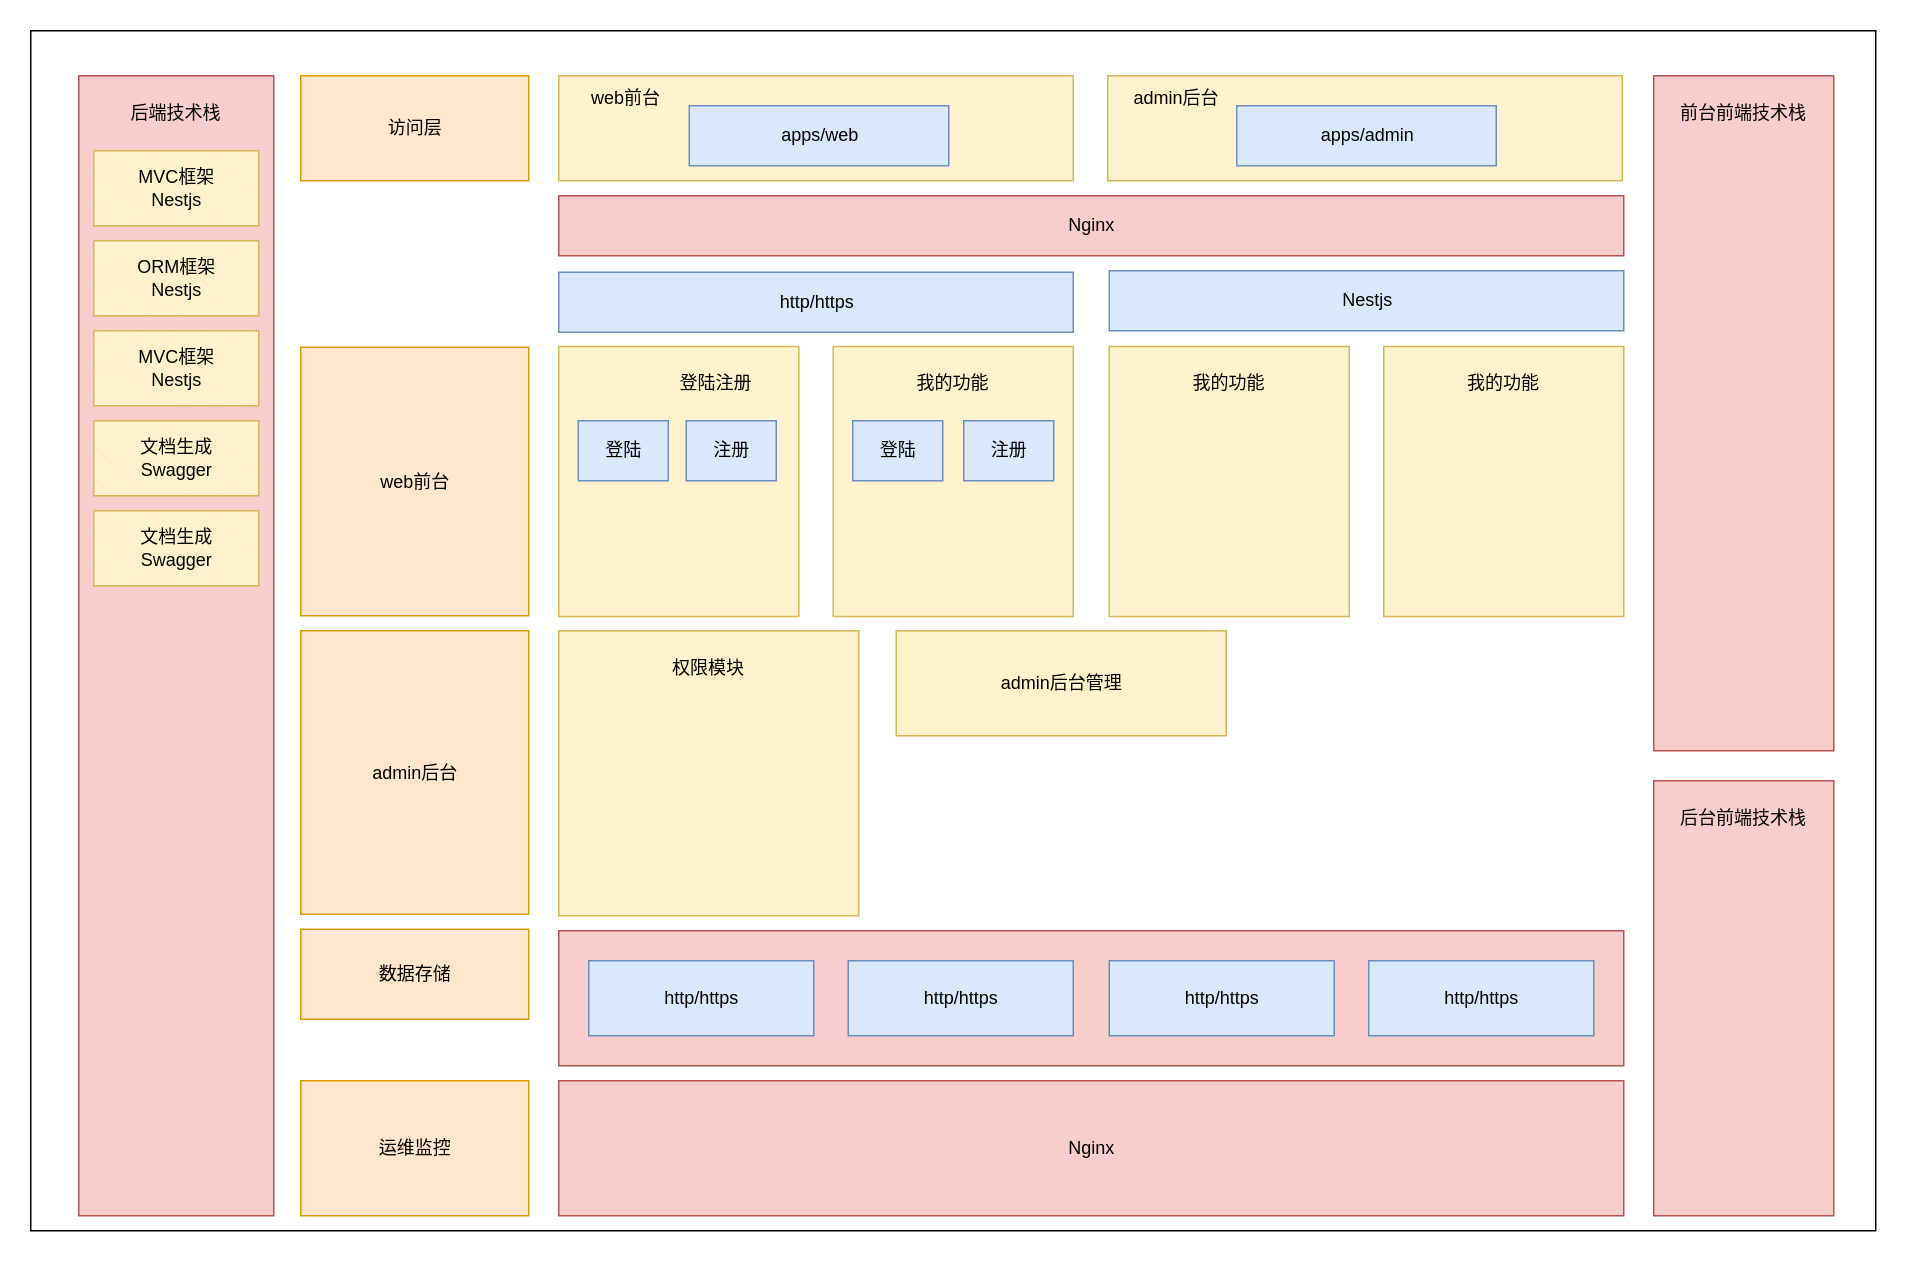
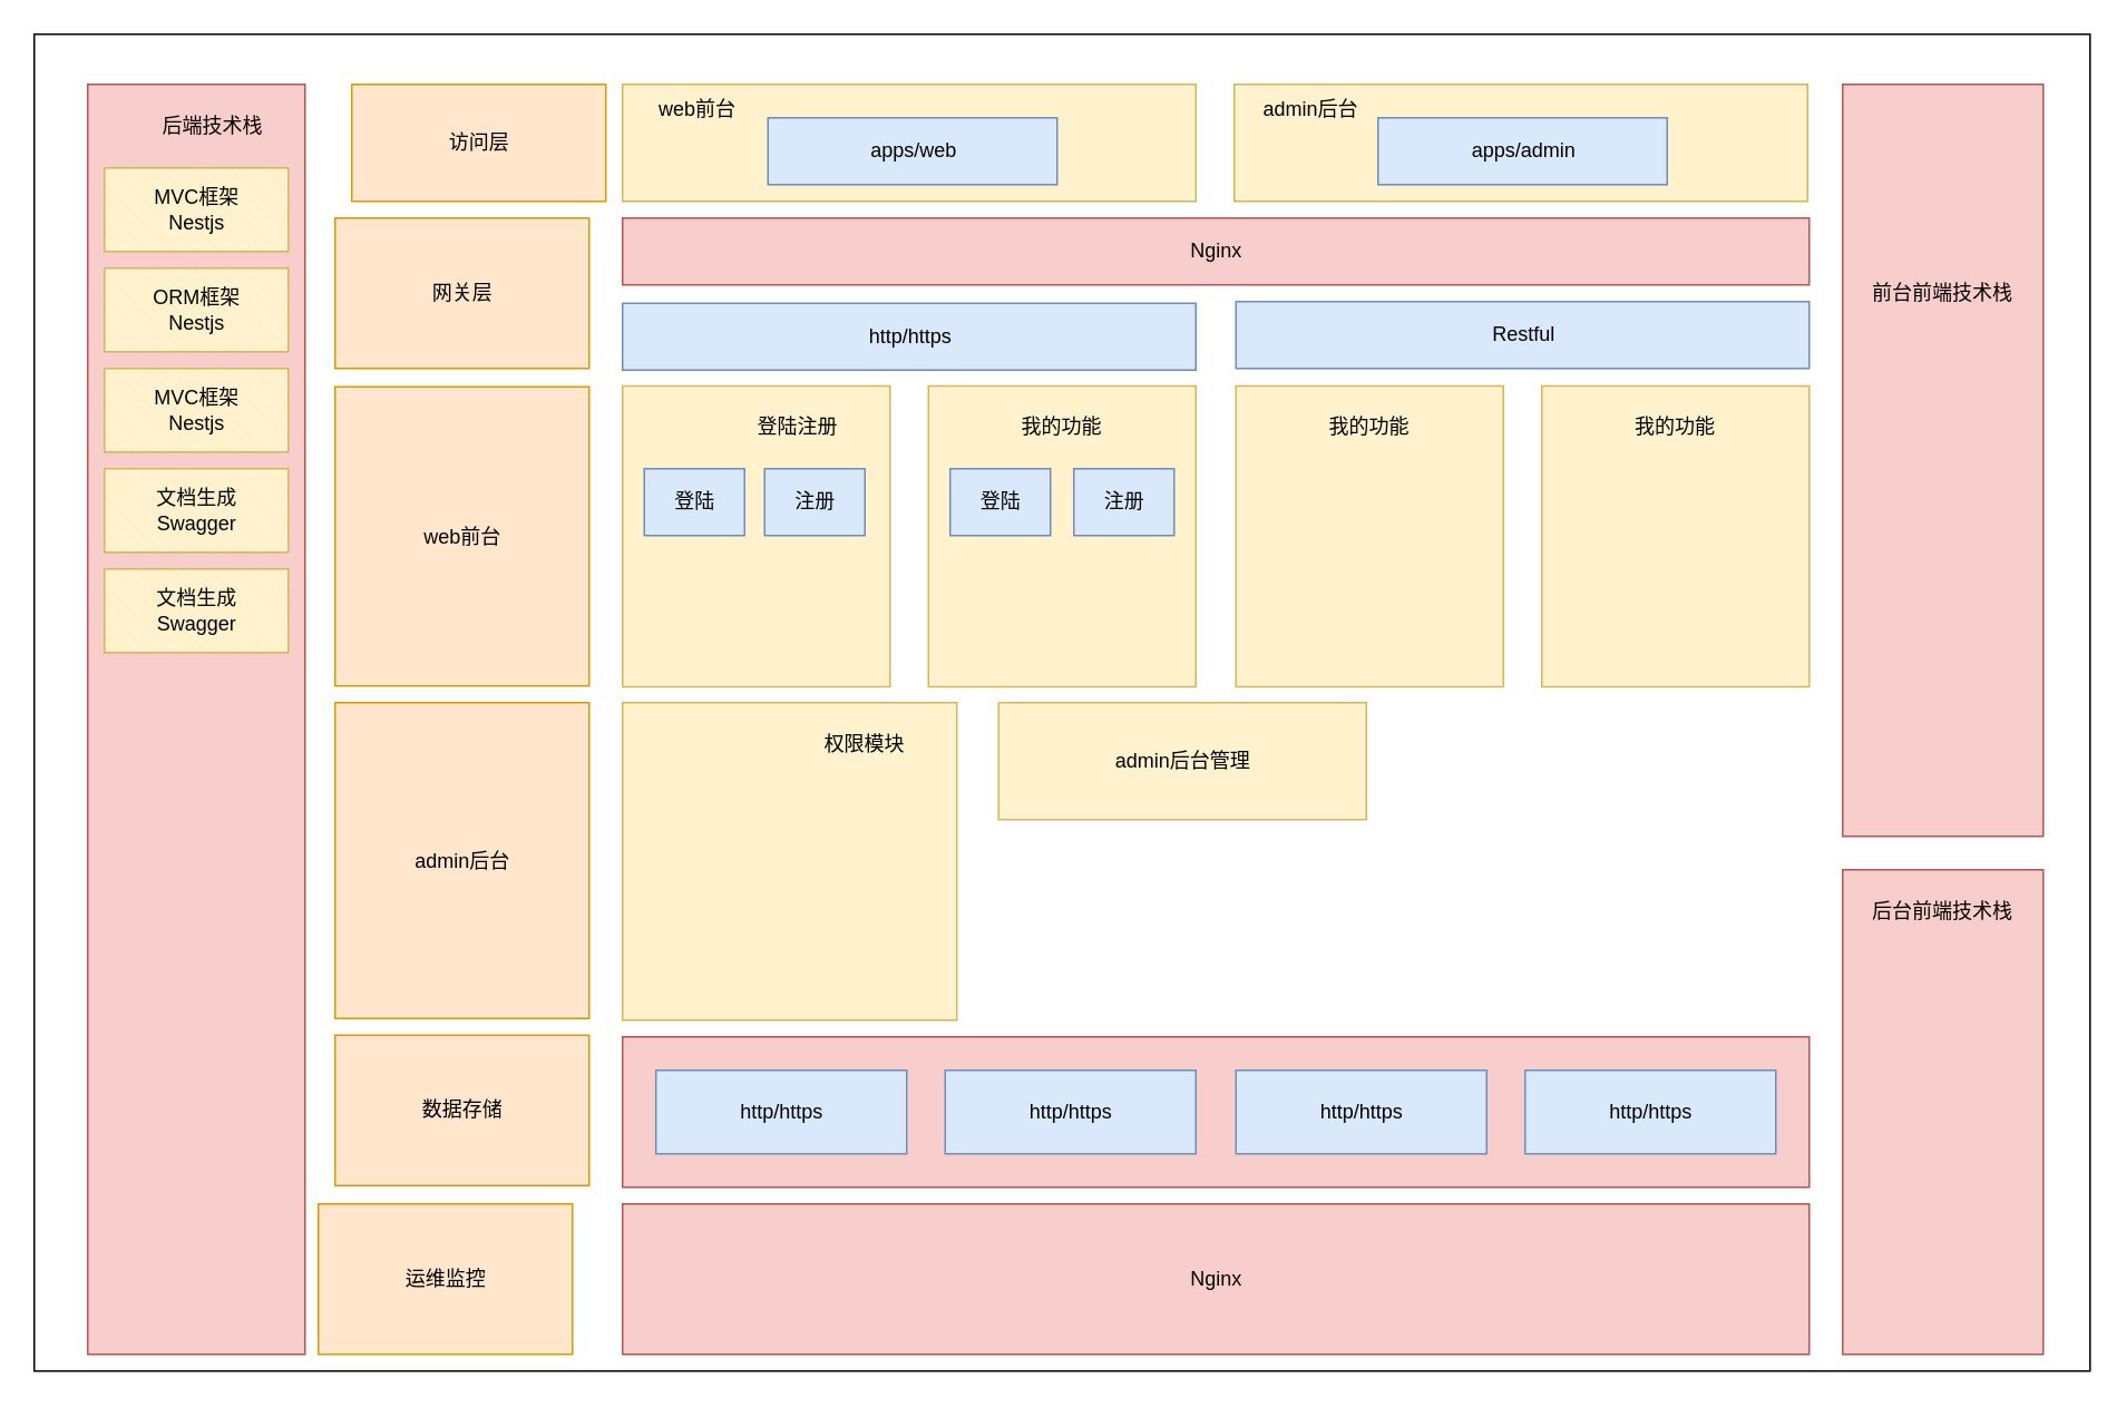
- <mxCell id="18" value="后端技术栈" style="text;strokeColor=none;align=center;fillColor=none;html=1;verticalAlign=middle;whiteSpace=wrap;rounded=0;" vertex="1" parent="1"><mxGeometry x="72" y="60" width="90" height="30" as="geometry" /></mxCell>
+ <mxCell id="18" value="后端技术栈" style="text;strokeColor=none;align=center;fillColor=none;html=1;verticalAlign=middle;whiteSpace=wrap;rounded=0;" vertex="1" parent="1"><mxGeometry x="82" y="60" width="90" height="30" as="geometry" /></mxCell>
- <mxCell id="16" value="前台前端技术栈" style="text;strokeColor=none;align=center;fillColor=none;html=1;verticalAlign=middle;whiteSpace=wrap;rounded=0;" vertex="1" parent="1"><mxGeometry x="1117" y="60" width="90" height="30" as="geometry" /></mxCell>
+ <mxCell id="16" value="前台前端技术栈" style="text;strokeColor=none;align=center;fillColor=none;html=1;verticalAlign=middle;whiteSpace=wrap;rounded=0;" vertex="1" parent="1"><mxGeometry x="1117" y="160" width="90" height="30" as="geometry" /></mxCell>
- <mxCell id="6" value="访问层" style="verticalLabelPosition=middle;verticalAlign=middle;html=1;shape=mxgraph.basic.rect;fillColor2=none;strokeWidth=1;size=20;indent=5;labelPosition=center;align=center;fillColor=#ffe6cc;strokeColor=#d79b00;" vertex="1" parent="1"><mxGeometry x="200" y="50" width="152" height="70" as="geometry" /></mxCell>
+ <mxCell id="6" value="访问层" style="verticalLabelPosition=middle;verticalAlign=middle;html=1;shape=mxgraph.basic.rect;fillColor2=none;strokeWidth=1;size=20;indent=5;labelPosition=center;align=center;fillColor=#ffe6cc;strokeColor=#d79b00;" vertex="1" parent="1"><mxGeometry x="210" y="50" width="152" height="70" as="geometry" /></mxCell>
+ <mxCell id="9" value="网关层" style="verticalLabelPosition=middle;verticalAlign=middle;html=1;shape=mxgraph.basic.rect;fillColor2=none;strokeWidth=1;size=20;indent=5;labelPosition=center;align=center;fillColor=#ffe6cc;strokeColor=#d79b00;" vertex="1" parent="1"><mxGeometry x="200" y="130" width="152" height="90" as="geometry" /></mxCell>
- <mxCell id="15" value="Nestjs" style="verticalLabelPosition=middle;verticalAlign=middle;html=1;shape=mxgraph.basic.rect;fillColor2=none;strokeWidth=1;size=20;indent=5;labelPosition=center;align=center;fillColor=#dae8fc;strokeColor=#6c8ebf;" vertex="1" parent="1"><mxGeometry x="739" y="180" width="343" height="40" as="geometry" /></mxCell>
+ <mxCell id="15" value="Restful" style="verticalLabelPosition=middle;verticalAlign=middle;html=1;shape=mxgraph.basic.rect;fillColor2=none;strokeWidth=1;size=20;indent=5;labelPosition=center;align=center;fillColor=#dae8fc;strokeColor=#6c8ebf;" vertex="1" parent="1"><mxGeometry x="739" y="180" width="343" height="40" as="geometry" /></mxCell>
- <mxCell id="35" value="权限模块" style="text;strokeColor=none;align=center;fillColor=none;html=1;verticalAlign=middle;whiteSpace=wrap;rounded=0;" vertex="1" parent="1"><mxGeometry x="442" y="430" width="60" height="30" as="geometry" /></mxCell>
+ <mxCell id="35" value="权限模块" style="text;strokeColor=none;align=center;fillColor=none;html=1;verticalAlign=middle;whiteSpace=wrap;rounded=0;" vertex="1" parent="1"><mxGeometry x="487" y="430" width="60" height="30" as="geometry" /></mxCell>
- <mxCell id="12" value="数据存储" style="verticalLabelPosition=middle;verticalAlign=middle;html=1;shape=mxgraph.basic.rect;fillColor2=none;strokeWidth=1;size=20;indent=5;labelPosition=center;align=center;fillColor=#ffe6cc;strokeColor=#d79b00;" vertex="1" parent="1"><mxGeometry x="200" y="619" width="152" height="60" as="geometry" /></mxCell>
+ <mxCell id="12" value="数据存储" style="verticalLabelPosition=middle;verticalAlign=middle;html=1;shape=mxgraph.basic.rect;fillColor2=none;strokeWidth=1;size=20;indent=5;labelPosition=center;align=center;fillColor=#ffe6cc;strokeColor=#d79b00;" vertex="1" parent="1"><mxGeometry x="200" y="619" width="152" height="90" as="geometry" /></mxCell>
- <mxCell id="20" value="运维监控" style="verticalLabelPosition=middle;verticalAlign=middle;html=1;shape=mxgraph.basic.rect;fillColor2=none;strokeWidth=1;size=20;indent=5;labelPosition=center;align=center;fillColor=#ffe6cc;strokeColor=#d79b00;" vertex="1" parent="1"><mxGeometry x="200" y="720" width="152" height="90" as="geometry" /></mxCell>
+ <mxCell id="20" value="运维监控" style="verticalLabelPosition=middle;verticalAlign=middle;html=1;shape=mxgraph.basic.rect;fillColor2=none;strokeWidth=1;size=20;indent=5;labelPosition=center;align=center;fillColor=#ffe6cc;strokeColor=#d79b00;" vertex="1" parent="1"><mxGeometry x="190" y="720" width="152" height="90" as="geometry" /></mxCell>
